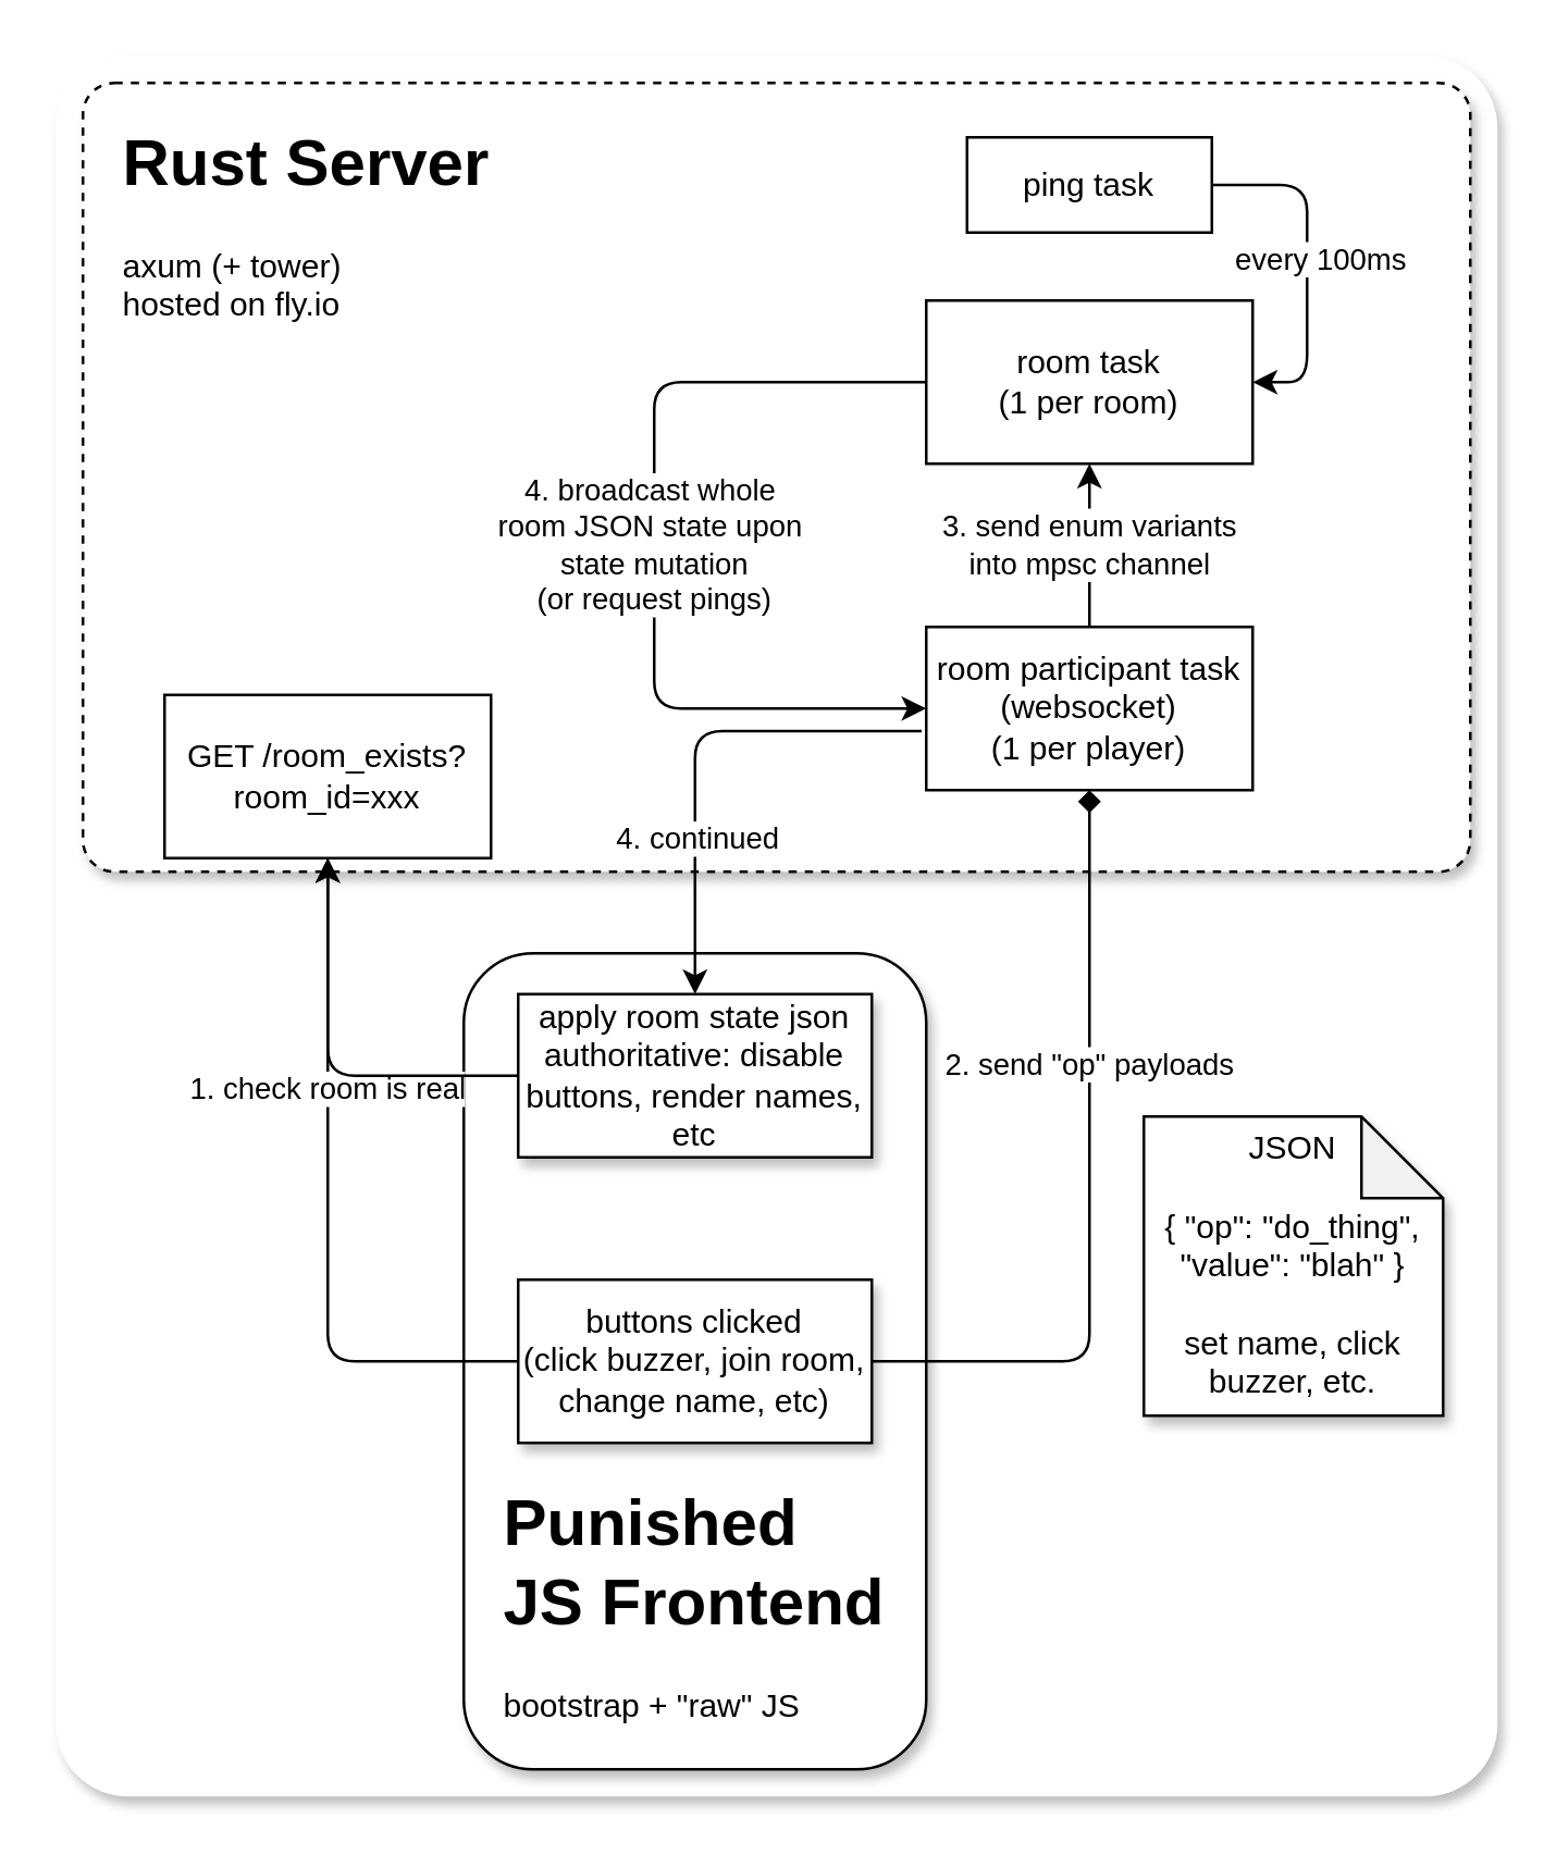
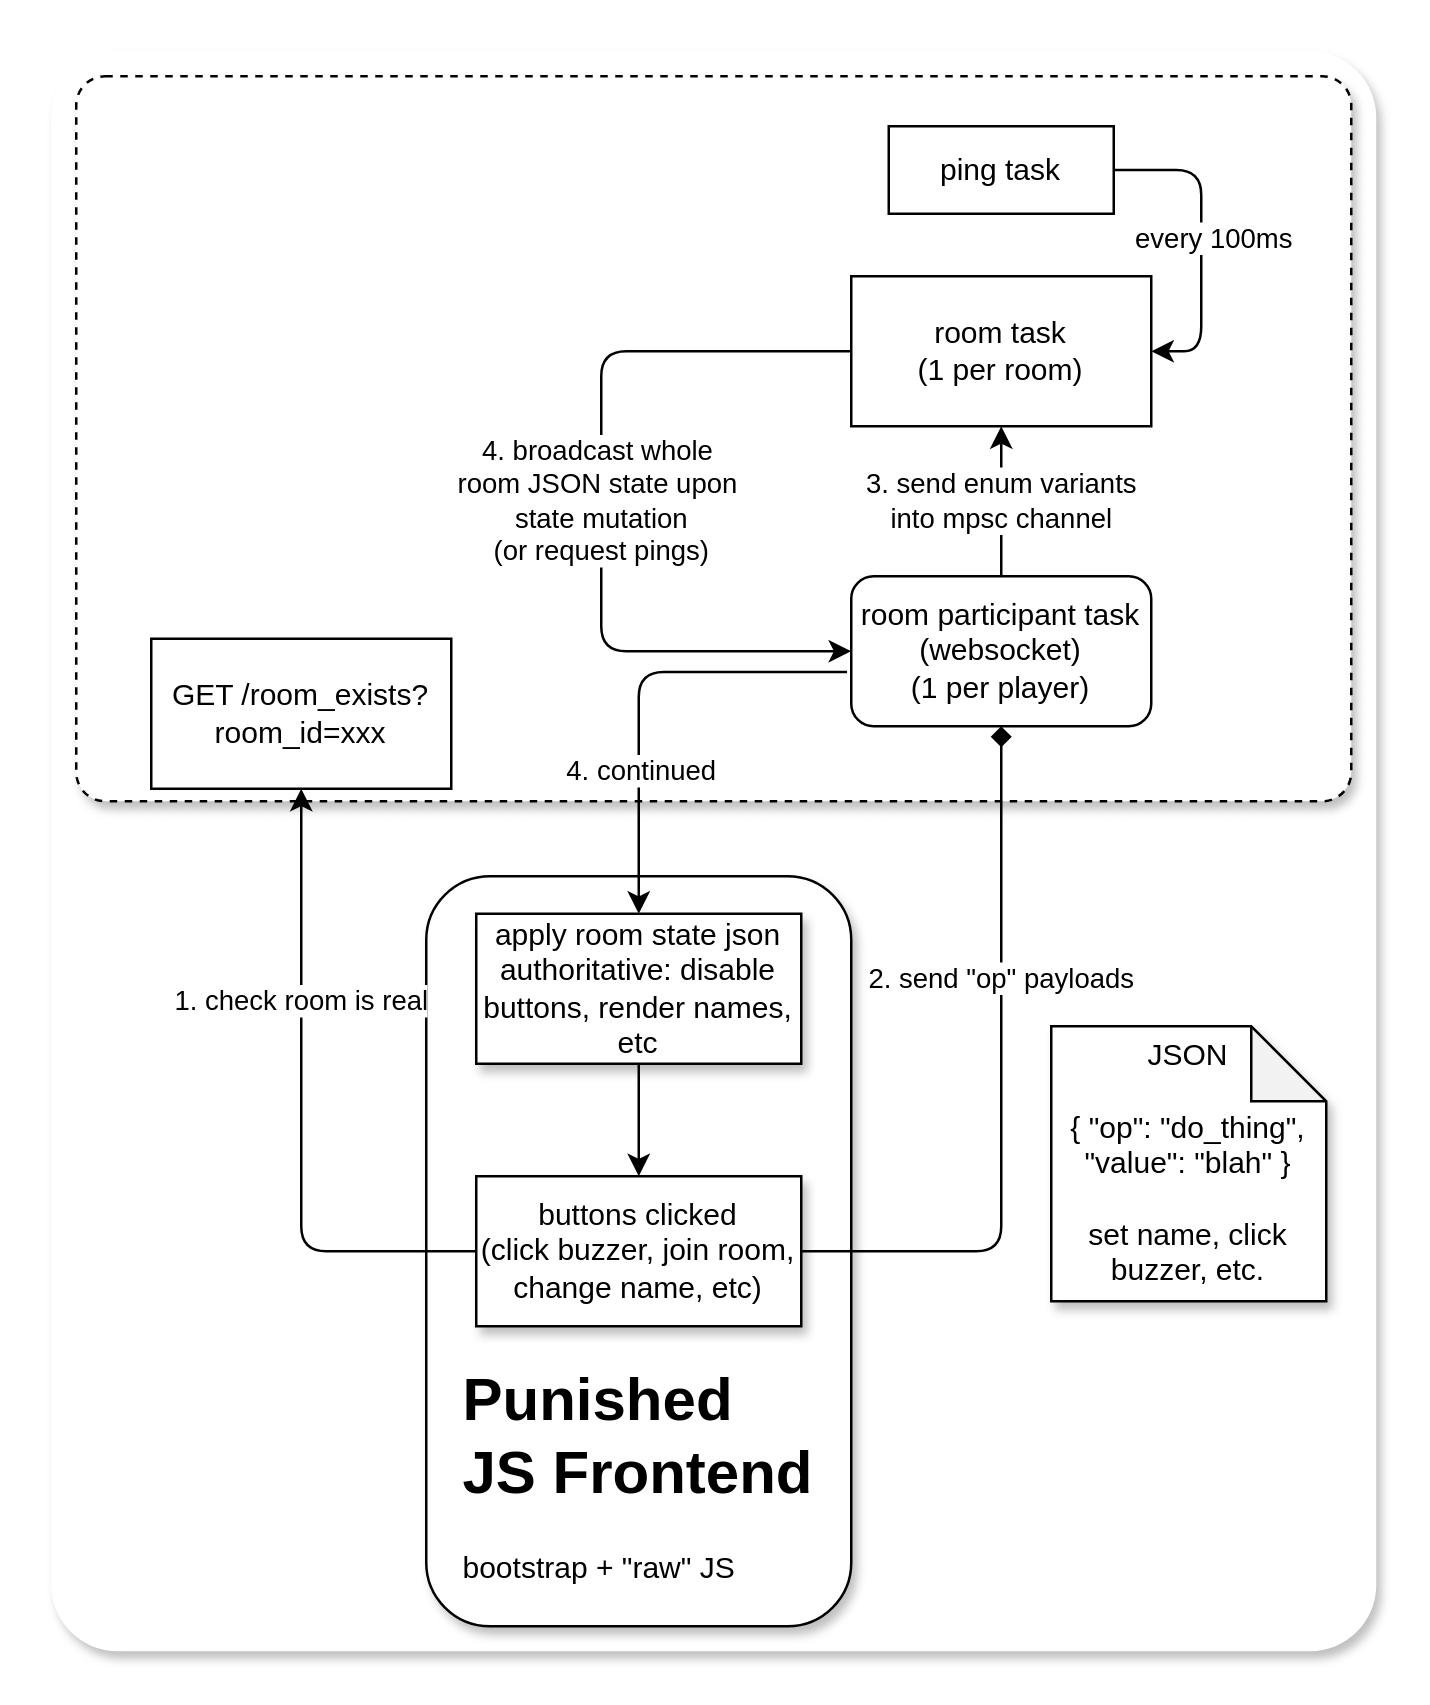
- <mxCell id="18" value="&lt;h1&gt;Rust Server&lt;/h1&gt;&lt;div&gt;axum (+ tower)&lt;/div&gt;&lt;div&gt;hosted on fly.io&lt;/div&gt;" style="text;html=1;strokeColor=none;fillColor=none;spacing=5;spacingTop=-20;whiteSpace=wrap;overflow=hidden;rounded=0;shadow=1;dashed=1;dashPattern=1 1;" vertex="1" parent="1"><mxGeometry x="40" y="40" width="190" height="120" as="geometry" /></mxCell>
- <mxCell id="12" value="room participant task (websocket)&lt;br&gt;(1 per player)" style="rounded=0;whiteSpace=wrap;html=1;" vertex="1" parent="1"><mxGeometry x="340" y="230" width="120" height="60" as="geometry" /></mxCell>
+ <mxCell id="12" value="room participant task (websocket)&lt;br&gt;(1 per player)" style="whiteSpace=wrap;html=1;rounded=1;" vertex="1" parent="1"><mxGeometry x="340" y="230" width="120" height="60" as="geometry" /></mxCell>
- <mxCell id="19" style="edgeStyle=orthogonalEdgeStyle;html=1;" edge="1" parent="1" source="20" target="8"><mxGeometry relative="1" as="geometry" /></mxCell>
+ <mxCell id="19" style="edgeStyle=orthogonalEdgeStyle;html=1;" edge="1" parent="1" source="20" target="21"><mxGeometry relative="1" as="geometry" /></mxCell>
